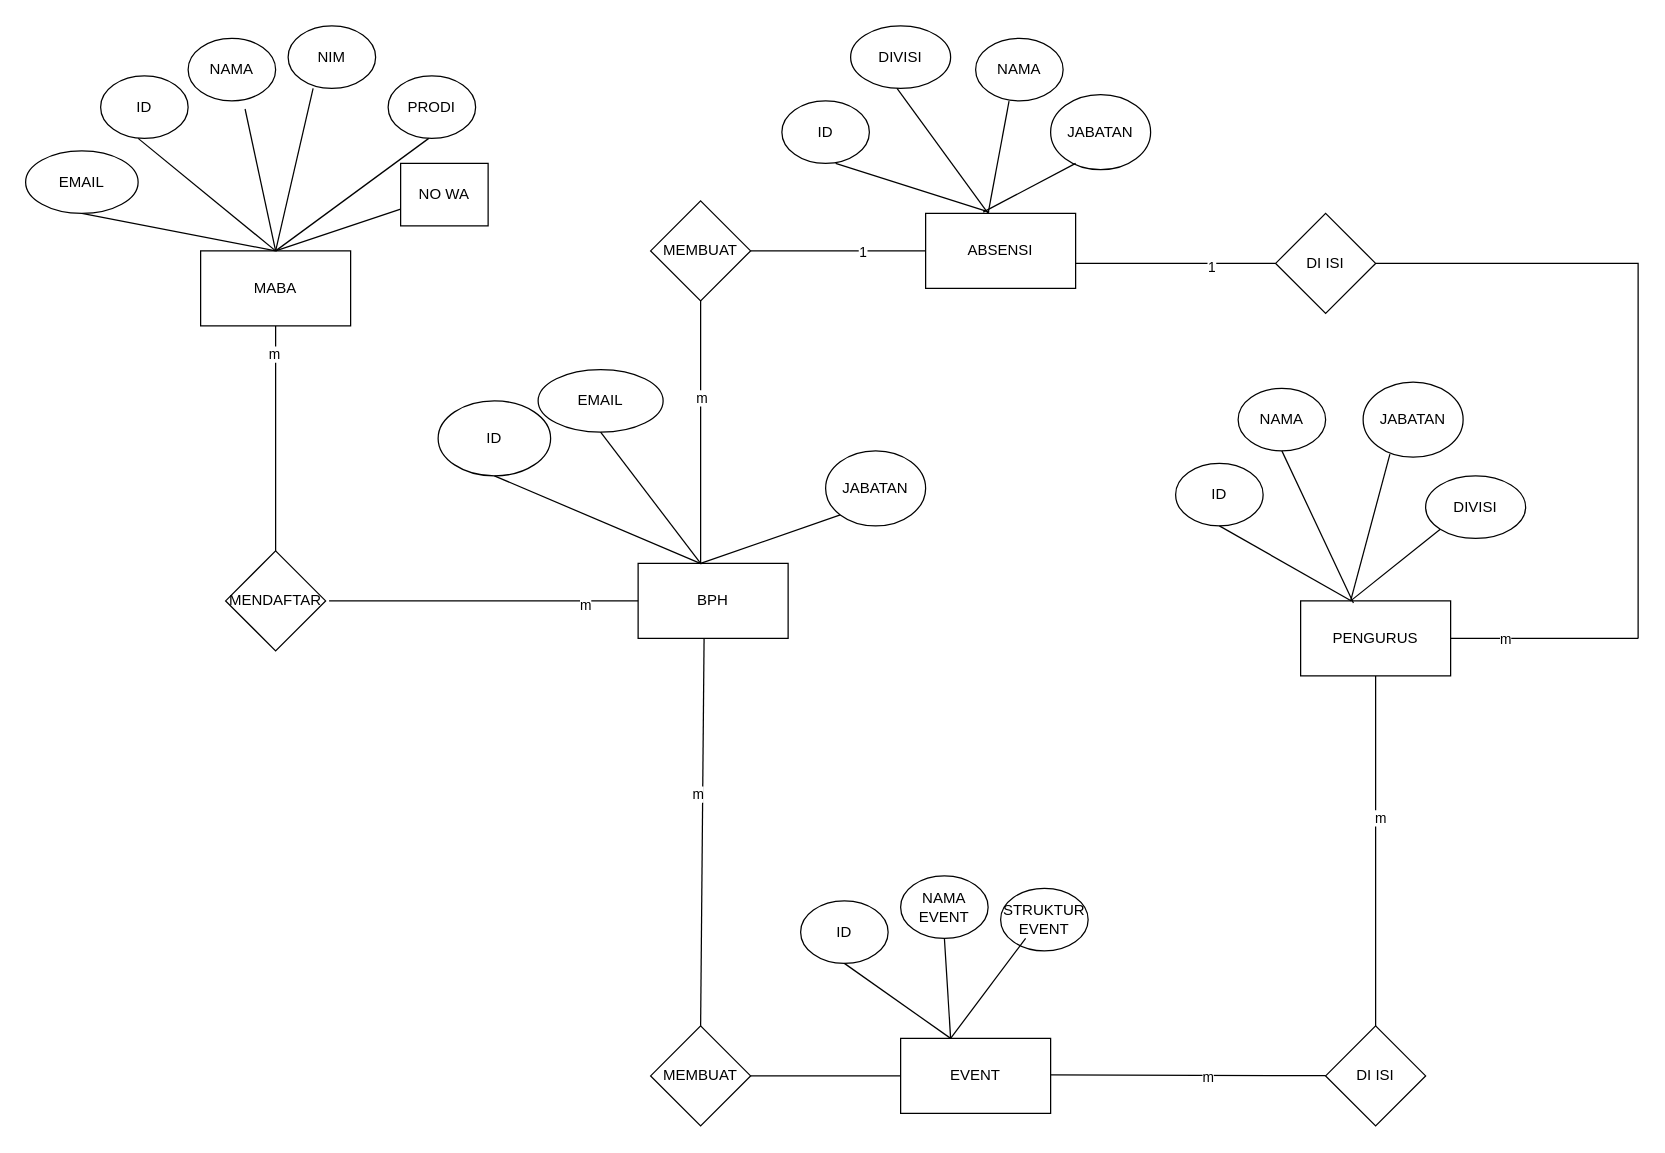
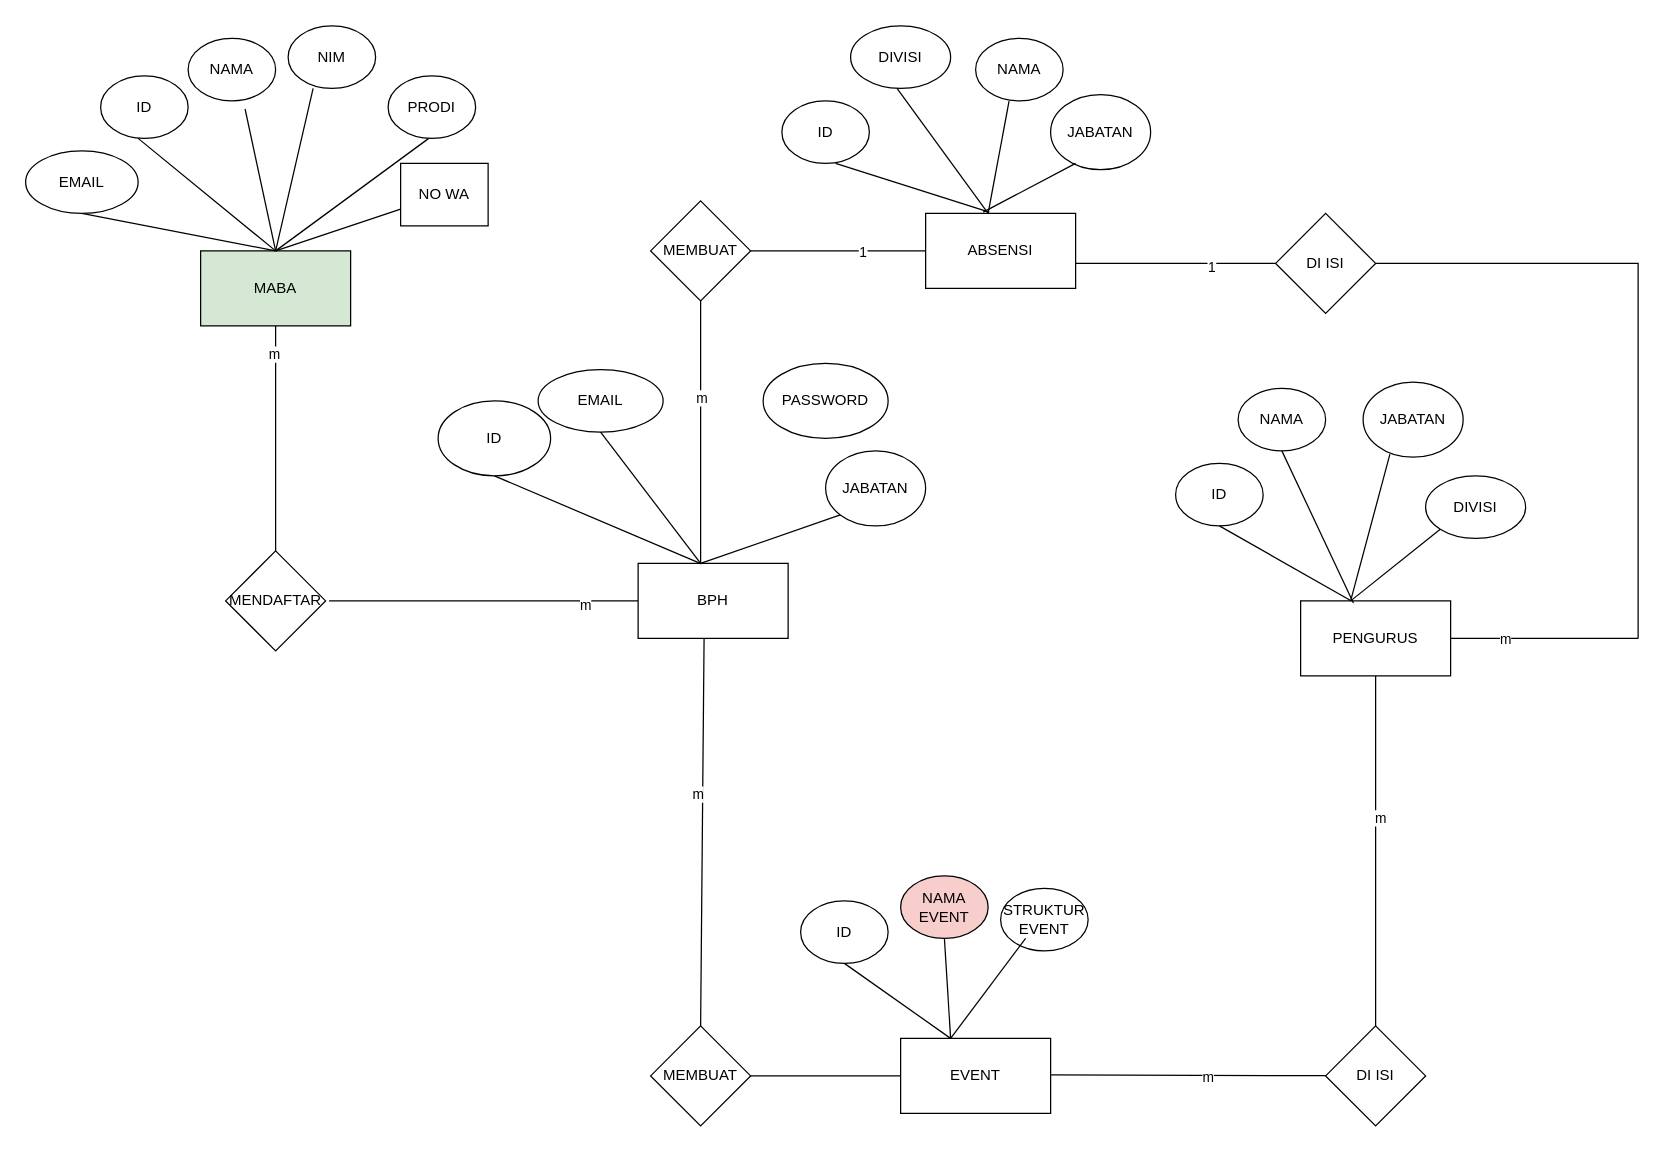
- <mxCell id="3" value="MABA" style="rounded=0;whiteSpace=wrap;html=1;" parent="1" vertex="1"><mxGeometry x="160" y="200" width="120" height="60" as="geometry" /></mxCell>
+ <mxCell id="3" value="MABA" style="rounded=0;whiteSpace=wrap;html=1;fillColor=#d5e8d4;" parent="1" vertex="1"><mxGeometry x="160" y="200" width="120" height="60" as="geometry" /></mxCell>
+ <mxCell id="6" value="PASSWORD" style="ellipse;whiteSpace=wrap;html=1;" parent="1" vertex="1"><mxGeometry x="610" y="290" width="100" height="60" as="geometry" /></mxCell>
- <mxCell id="34" value="NAMA EVENT" style="ellipse;whiteSpace=wrap;html=1;" parent="1" vertex="1"><mxGeometry x="720" y="700" width="70" height="50" as="geometry" /></mxCell>
+ <mxCell id="34" value="NAMA EVENT" style="ellipse;whiteSpace=wrap;html=1;fillColor=#f8cecc;" parent="1" vertex="1"><mxGeometry x="720" y="700" width="70" height="50" as="geometry" /></mxCell>
